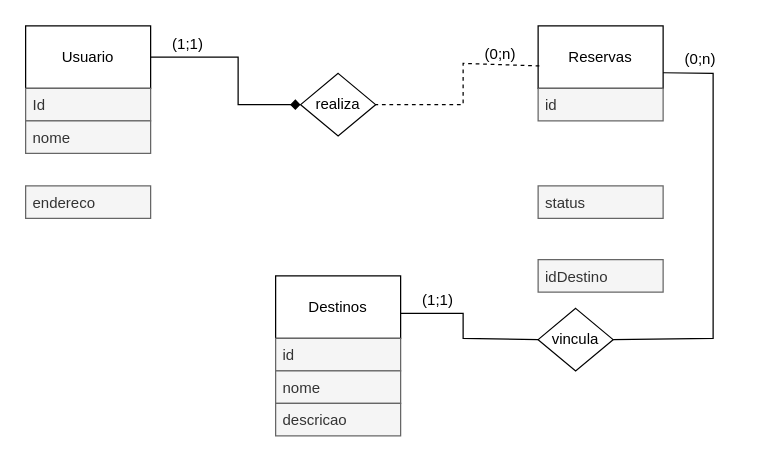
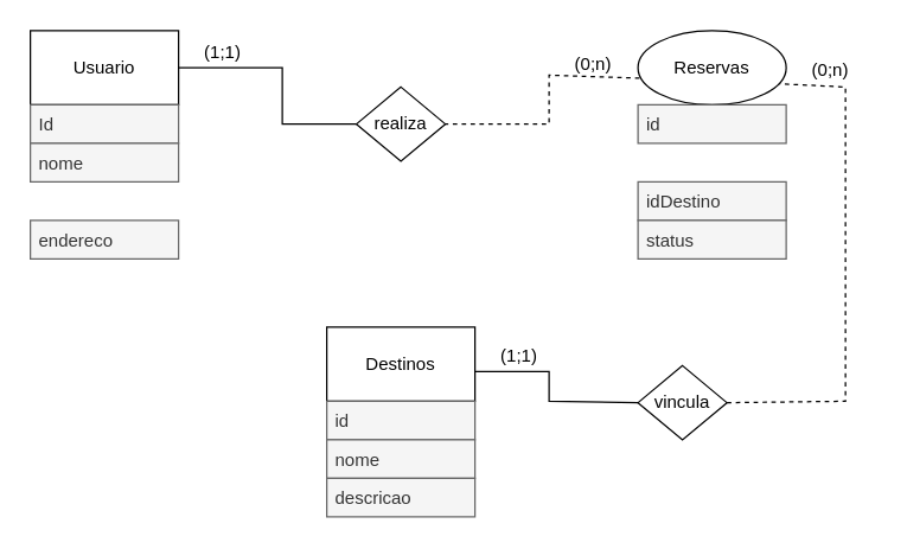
- <mxCell id="4" value="&lt;div&gt;Reservas&lt;/div&gt;" style="html=1;dashed=0;whiteSpace=wrap;" vertex="1" parent="1"><mxGeometry x="430" y="20" width="100" height="50" as="geometry" /></mxCell>
+ <mxCell id="4" value="&lt;div&gt;Reservas&lt;/div&gt;" style="ellipse;html=1;dashed=0;whiteSpace=wrap;" vertex="1" parent="1"><mxGeometry x="430" y="20" width="100" height="50" as="geometry" /></mxCell>
- <mxCell id="16" value="" style="endArrow=diamond;html=1;rounded=0;exitX=1;exitY=0.5;exitDx=0;exitDy=0;entryX=0;entryY=0.5;entryDx=0;entryDy=0;" edge="1" parent="1" source="2" target="14"><mxGeometry width="50" height="50" relative="1" as="geometry"><mxPoint x="280" y="230" as="sourcePoint" /><mxPoint x="330" y="180" as="targetPoint" /><Array as="points"><mxPoint x="190" y="45" /><mxPoint x="190" y="83" /></Array></mxGeometry></mxCell>
+ <mxCell id="16" value="" style="endArrow=none;html=1;rounded=0;exitX=1;exitY=0.5;exitDx=0;exitDy=0;entryX=0;entryY=0.5;entryDx=0;entryDy=0;" edge="1" parent="1" source="2" target="14"><mxGeometry width="50" height="50" relative="1" as="geometry"><mxPoint x="280" y="230" as="sourcePoint" /><mxPoint x="330" y="180" as="targetPoint" /><Array as="points"><mxPoint x="190" y="45" /><mxPoint x="190" y="83" /></Array></mxGeometry></mxCell>
- <mxCell id="18" value="" style="endArrow=none;html=1;rounded=0;exitX=1;exitY=0.5;exitDx=0;exitDy=0;entryX=1;entryY=0.75;entryDx=0;entryDy=0;" edge="1" parent="1" source="17" target="4"><mxGeometry width="50" height="50" relative="1" as="geometry"><mxPoint x="460" y="246" as="sourcePoint" /><mxPoint x="570" y="50" as="targetPoint" /><Array as="points"><mxPoint x="570" y="270" /><mxPoint x="570" y="58" /></Array></mxGeometry></mxCell>
+ <mxCell id="18" value="" style="endArrow=none;html=1;rounded=0;exitX=1;exitY=0.5;exitDx=0;exitDy=0;entryX=1;entryY=0.75;entryDx=0;entryDy=0;dashed=1;" edge="1" parent="1" source="17" target="4"><mxGeometry width="50" height="50" relative="1" as="geometry"><mxPoint x="460" y="246" as="sourcePoint" /><mxPoint x="570" y="50" as="targetPoint" /><Array as="points"><mxPoint x="570" y="270" /><mxPoint x="570" y="58" /></Array></mxGeometry></mxCell>
- <mxCell id="12" value="&lt;div&gt;idDestino&lt;/div&gt;" style="text;strokeColor=#666666;fillColor=#f5f5f5;align=left;verticalAlign=top;spacingLeft=4;spacingRight=4;overflow=hidden;rotatable=0;points=[[0,0.5],[1,0.5]];portConstraint=eastwest;whiteSpace=wrap;html=1;fontColor=#333333;" vertex="1" parent="1"><mxGeometry x="430" y="207" width="100" height="26" as="geometry" /></mxCell>
+ <mxCell id="12" value="&lt;div&gt;idDestino&lt;/div&gt;" style="text;strokeColor=#666666;fillColor=#f5f5f5;align=left;verticalAlign=top;spacingLeft=4;spacingRight=4;overflow=hidden;rotatable=0;points=[[0,0.5],[1,0.5]];portConstraint=eastwest;whiteSpace=wrap;html=1;fontColor=#333333;" vertex="1" parent="1"><mxGeometry x="430" y="122" width="100" height="26" as="geometry" /></mxCell>
